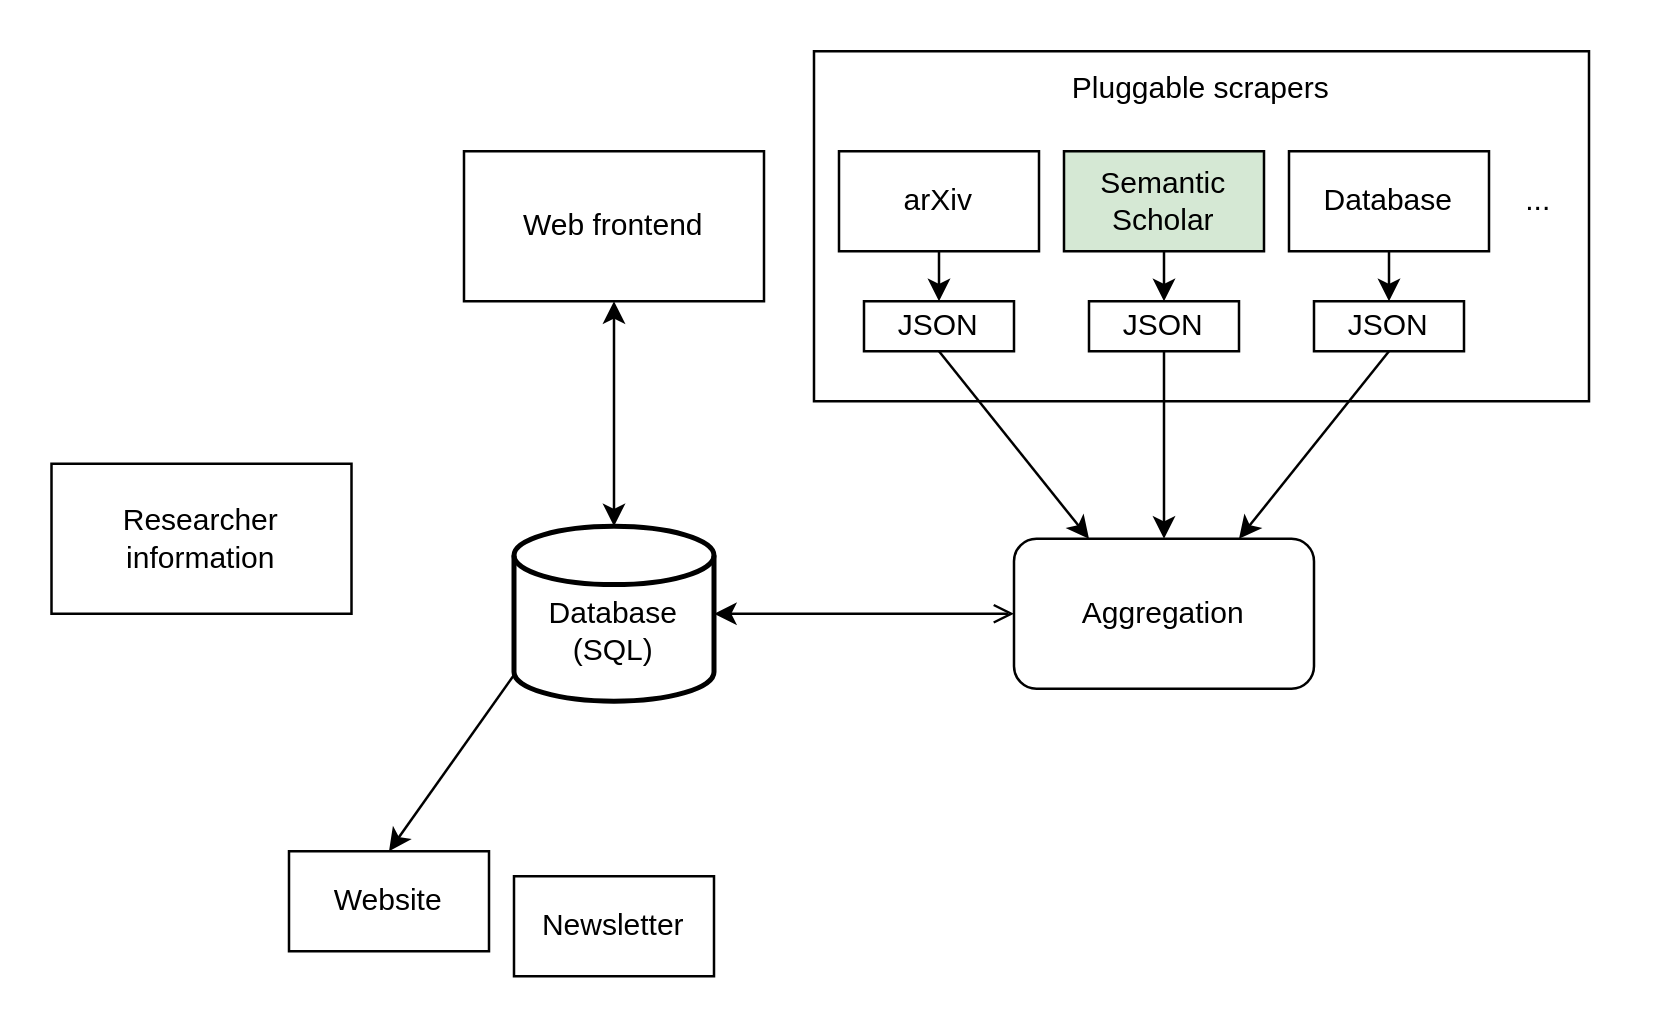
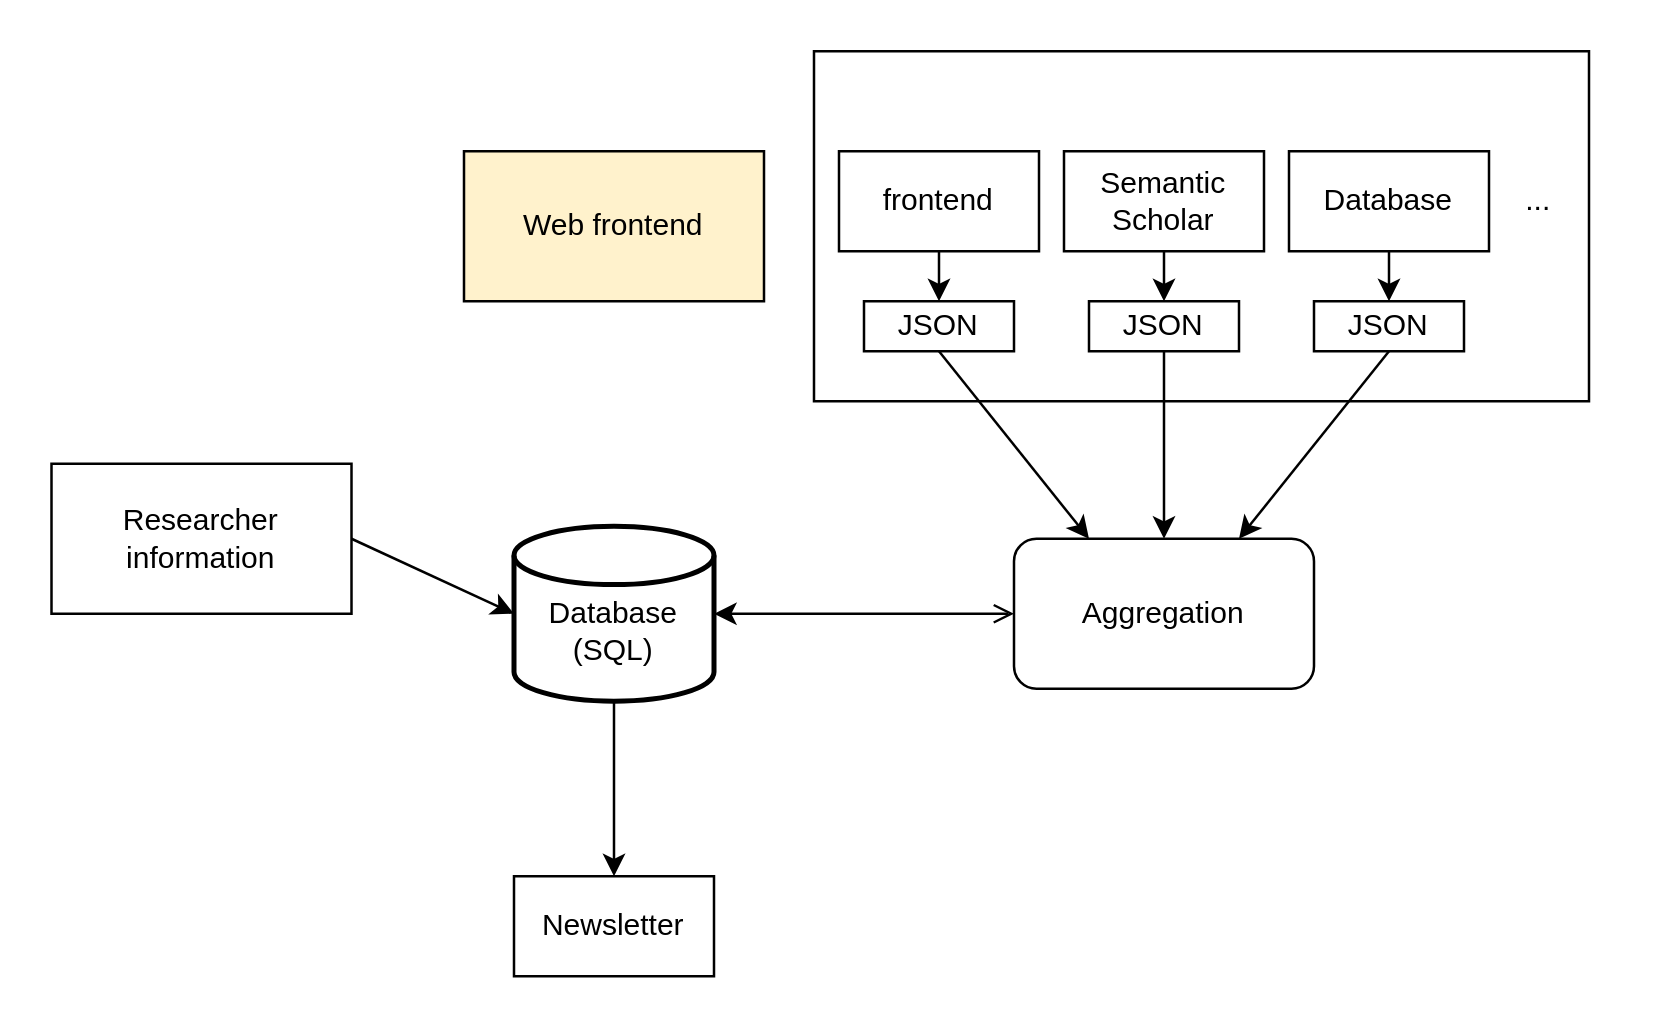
- <mxCell id="20" value="Pluggable scrapers" style="text;html=1;strokeColor=none;fillColor=none;align=center;verticalAlign=middle;whiteSpace=wrap;rounded=0;" vertex="1" parent="1"><mxGeometry x="325" y="20" width="310" height="30" as="geometry" /></mxCell>
- <mxCell id="5" value="arXiv" style="rounded=0;whiteSpace=wrap;html=1;" vertex="1" parent="1"><mxGeometry x="335" y="60" width="80" height="40" as="geometry" /></mxCell>
+ <mxCell id="5" value="frontend" style="rounded=0;whiteSpace=wrap;html=1;" vertex="1" parent="1"><mxGeometry x="335" y="60" width="80" height="40" as="geometry" /></mxCell>
- <mxCell id="7" value="Semantic Scholar" style="rounded=0;whiteSpace=wrap;html=1;fillColor=#d5e8d4;" vertex="1" parent="1"><mxGeometry x="425" y="60" width="80" height="40" as="geometry" /></mxCell>
+ <mxCell id="7" value="Semantic Scholar" style="rounded=0;whiteSpace=wrap;html=1;" vertex="1" parent="1"><mxGeometry x="425" y="60" width="80" height="40" as="geometry" /></mxCell>
- <mxCell id="17" value="Web frontend" style="rounded=0;whiteSpace=wrap;html=1;" vertex="1" parent="1"><mxGeometry x="185" y="60" width="120" height="60" as="geometry" /></mxCell>
+ <mxCell id="17" value="Web frontend" style="rounded=0;whiteSpace=wrap;html=1;fillColor=#fff2cc;" vertex="1" parent="1"><mxGeometry x="185" y="60" width="120" height="60" as="geometry" /></mxCell>
- <mxCell id="25" value="" style="endArrow=classic;startArrow=classic;html=1;entryX=0.5;entryY=1;entryDx=0;entryDy=0;exitX=0.5;exitY=0;exitDx=0;exitDy=0;exitPerimeter=0;" edge="1" parent="1" source="23" target="17"><mxGeometry width="50" height="50" relative="1" as="geometry"><mxPoint x="85" y="190" as="sourcePoint" /><mxPoint x="135" y="140" as="targetPoint" /></mxGeometry></mxCell>
+ <mxCell id="26" style="edgeStyle=none;html=1;exitX=1;exitY=0.5;exitDx=0;exitDy=0;entryX=0;entryY=0.5;entryDx=0;entryDy=0;entryPerimeter=0;" edge="1" parent="1" source="27" target="23"><mxGeometry relative="1" as="geometry"><mxPoint x="145" y="245" as="sourcePoint" /></mxGeometry></mxCell>
- <mxCell id="3" style="edgeStyle=none;html=1;exitX=0;exitY=0.85;exitDx=0;exitDy=0;entryX=0.5;entryY=0;entryDx=0;entryDy=0;exitPerimeter=0;" edge="1" parent="1" source="23" target="18"><mxGeometry relative="1" as="geometry"><mxPoint x="215" y="280" as="sourcePoint" /></mxGeometry></mxCell>
+ <mxCell id="22" style="edgeStyle=none;html=1;exitX=0.5;exitY=1;exitDx=0;exitDy=0;exitPerimeter=0;entryX=0.5;entryY=0;entryDx=0;entryDy=0;" edge="1" parent="1" source="23" target="19"><mxGeometry relative="1" as="geometry" /></mxCell>
- <mxCell id="18" value="Website" style="rounded=0;whiteSpace=wrap;html=1;" vertex="1" parent="1"><mxGeometry x="115" y="340" width="80" height="40" as="geometry" /></mxCell>
